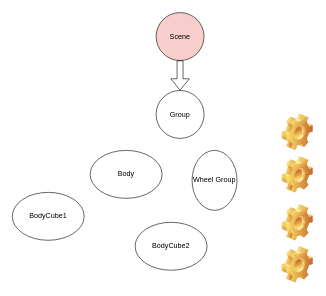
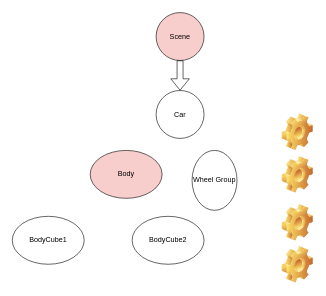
- <mxCell id="3" value="Group" style="ellipse;whiteSpace=wrap;html=1;aspect=fixed;" vertex="1" parent="1"><mxGeometry x="260" y="150" width="80" height="80" as="geometry" /></mxCell>
+ <mxCell id="3" value="Car" style="ellipse;whiteSpace=wrap;html=1;aspect=fixed;" vertex="1" parent="1"><mxGeometry x="260" y="150" width="80" height="80" as="geometry" /></mxCell>
- <mxCell id="6" value="Body" style="ellipse;whiteSpace=wrap;html=1;" vertex="1" parent="1"><mxGeometry x="150" y="250" width="120" height="80" as="geometry" /></mxCell>
+ <mxCell id="6" value="Body" style="ellipse;whiteSpace=wrap;html=1;fillColor=#f8cecc;" vertex="1" parent="1"><mxGeometry x="150" y="250" width="120" height="80" as="geometry" /></mxCell>
- <mxCell id="7" value="BodyCube1" style="ellipse;whiteSpace=wrap;html=1;" vertex="1" parent="1"><mxGeometry x="20" y="320" width="120" height="80" as="geometry" /></mxCell>
+ <mxCell id="7" value="BodyCube1" style="ellipse;whiteSpace=wrap;html=1;" vertex="1" parent="1"><mxGeometry x="20" y="360" width="120" height="80" as="geometry" /></mxCell>
- <mxCell id="8" value="BodyCube2" style="ellipse;whiteSpace=wrap;html=1;" vertex="1" parent="1"><mxGeometry x="225" y="370" width="120" height="80" as="geometry" /></mxCell>
+ <mxCell id="8" value="BodyCube2" style="ellipse;whiteSpace=wrap;html=1;" vertex="1" parent="1"><mxGeometry x="220" y="360" width="120" height="80" as="geometry" /></mxCell>
